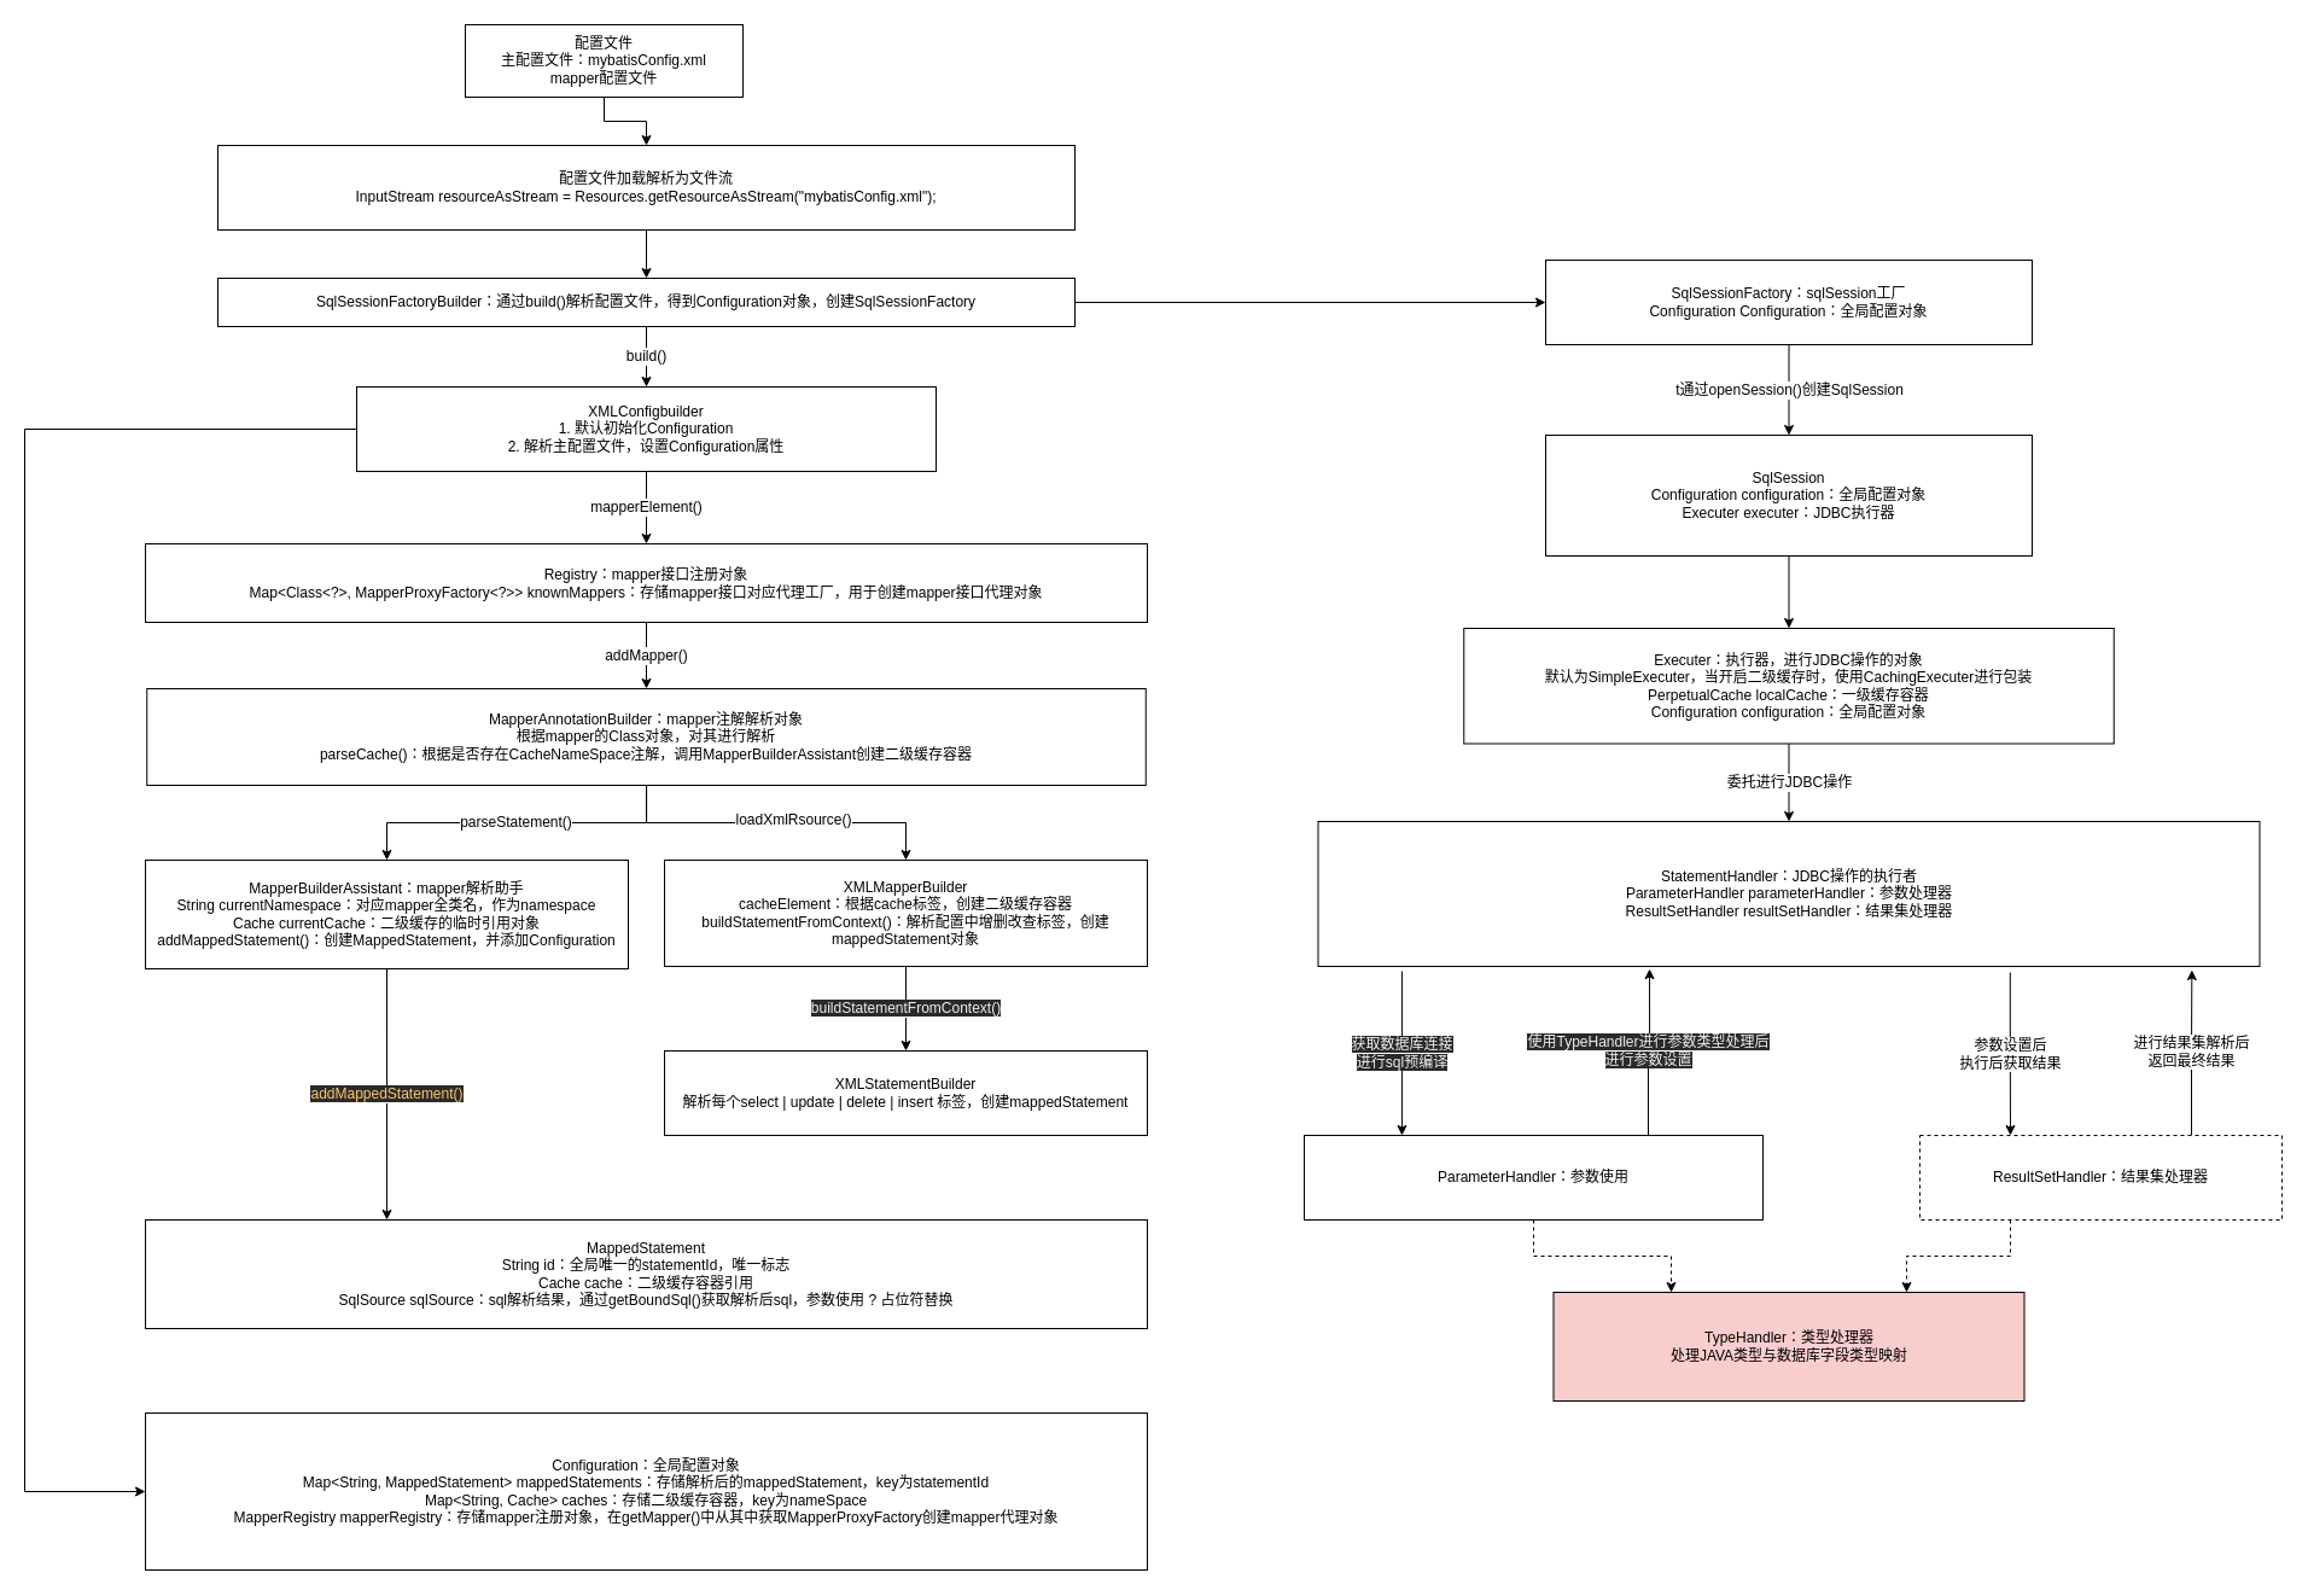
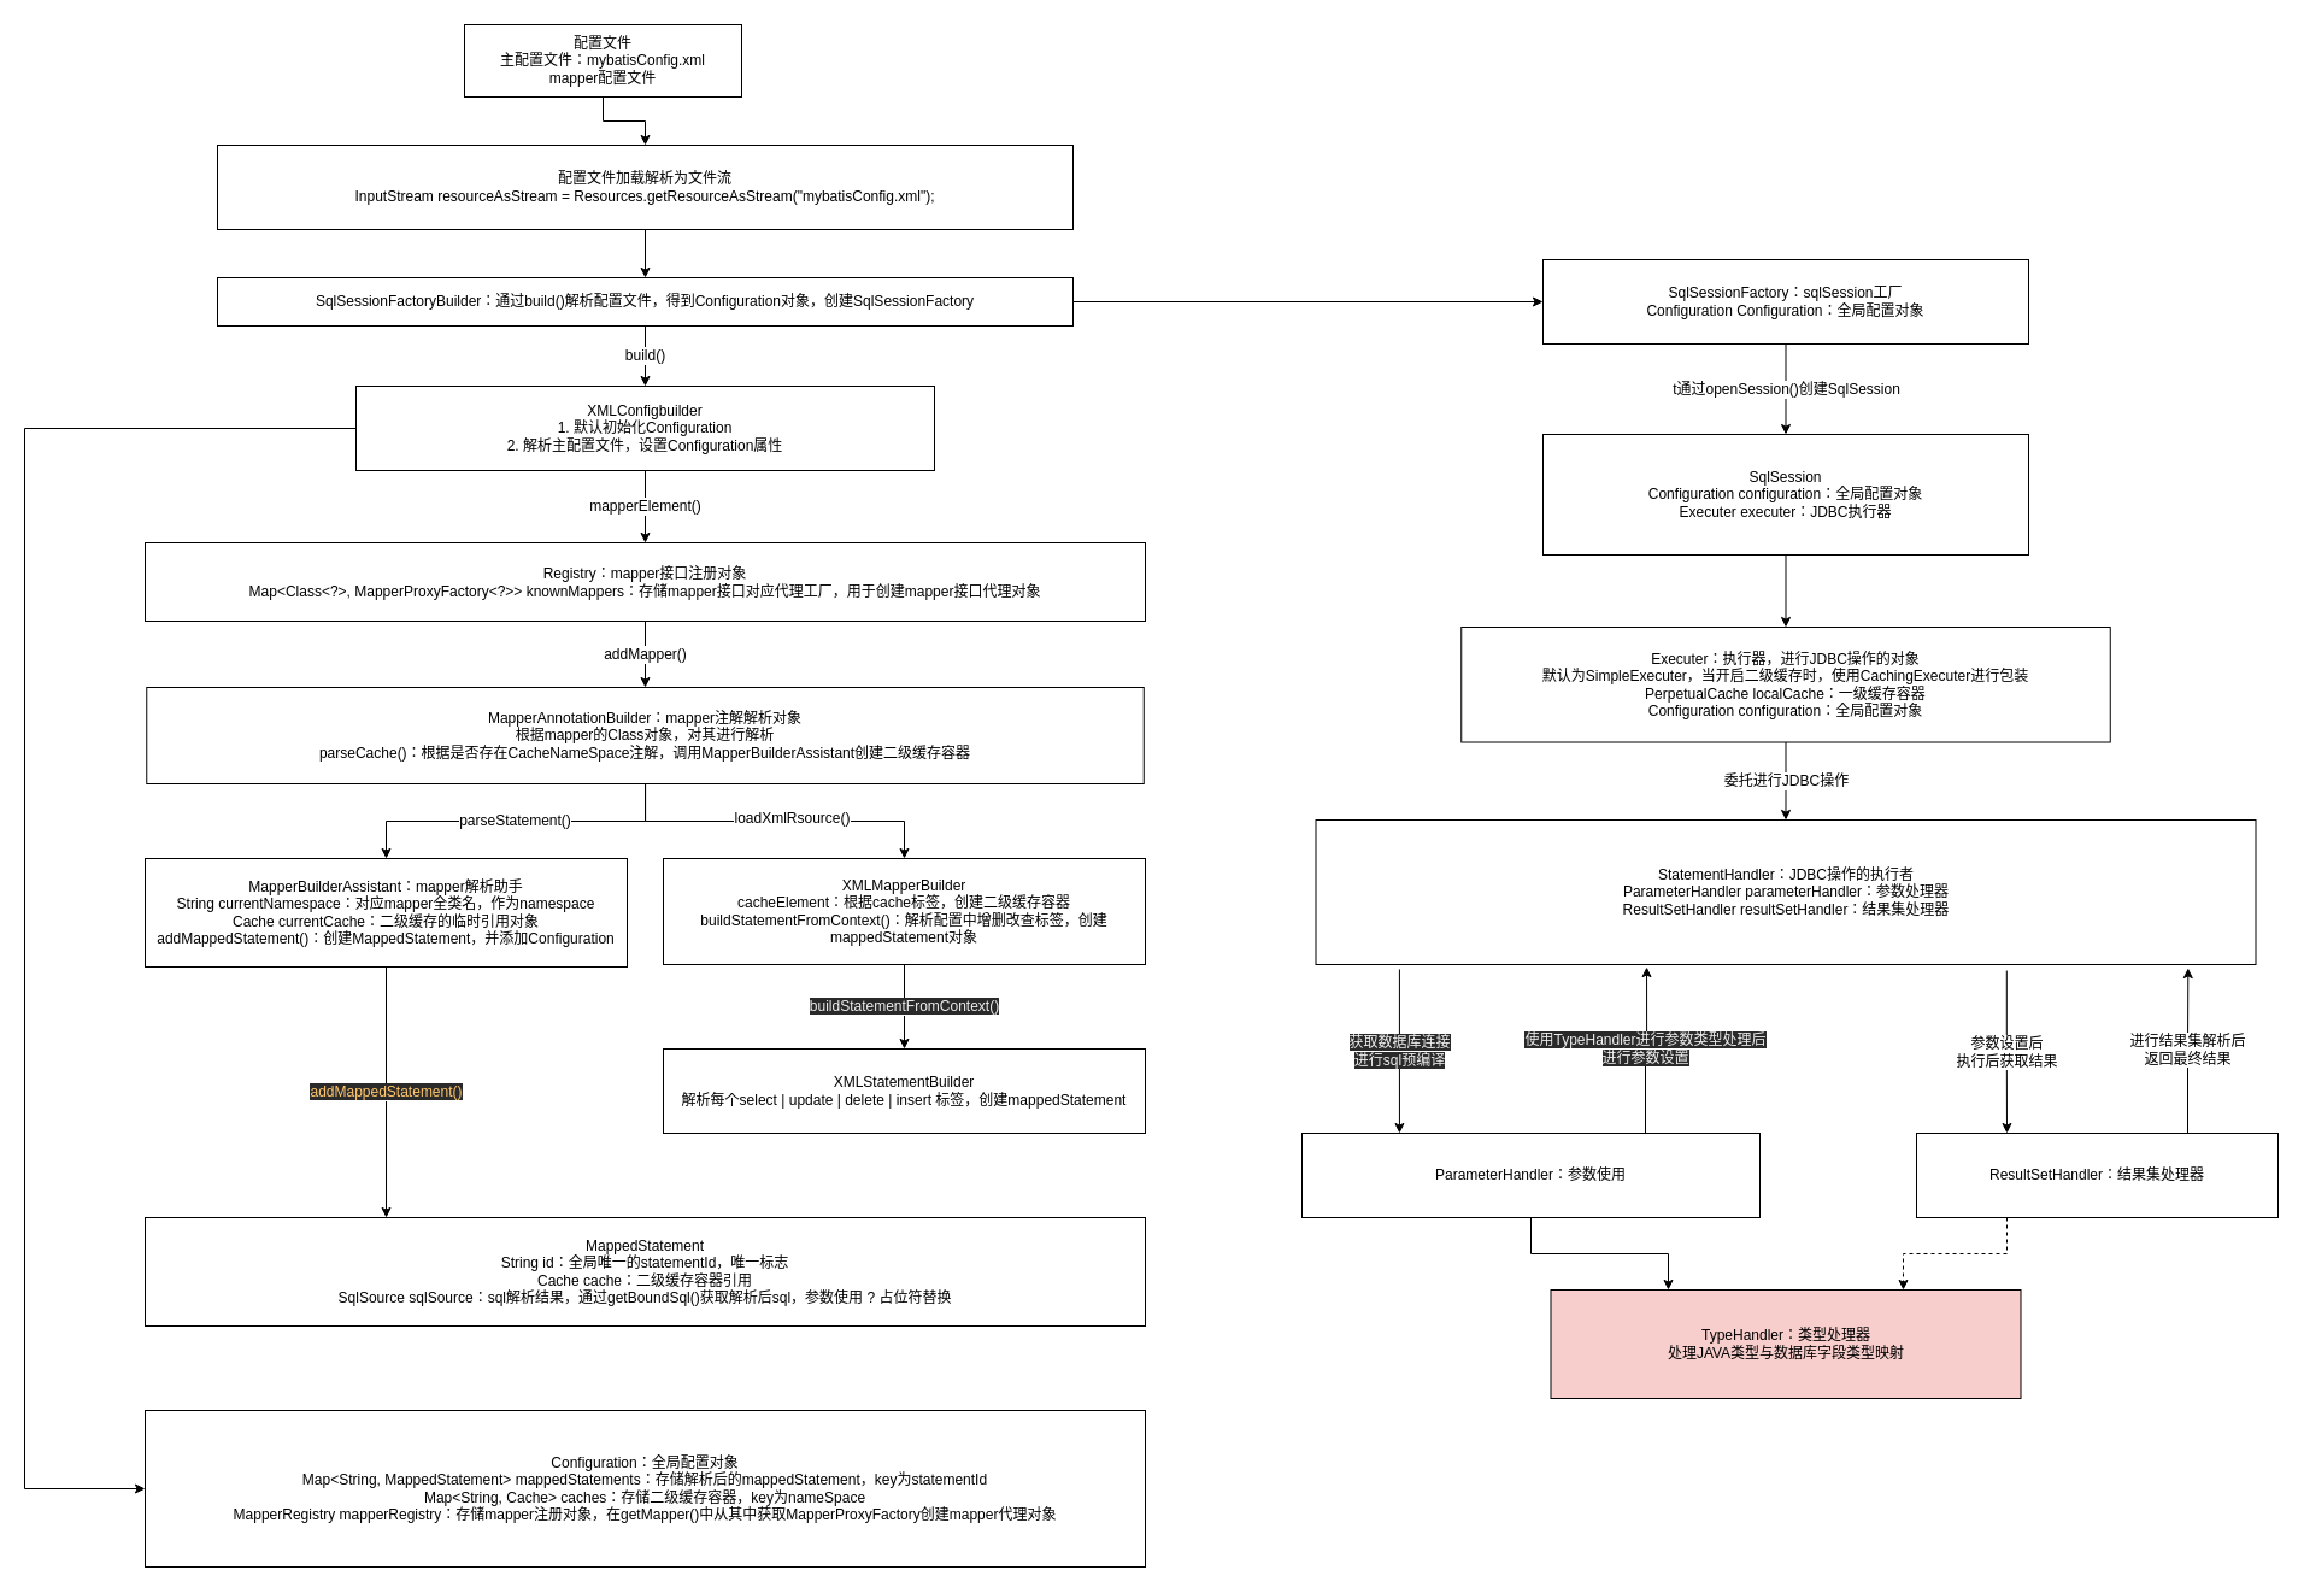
- <mxCell id="33" value="ResultSetHandler：结果集处理器" style="rounded=0;whiteSpace=wrap;html=1;fontSize=12;dashed=1;" vertex="1" parent="1"><mxGeometry x="1590" y="940" width="300" height="70" as="geometry" /></mxCell>
+ <mxCell id="33" value="ResultSetHandler：结果集处理器" style="rounded=0;whiteSpace=wrap;html=1;fontSize=12;" vertex="1" parent="1"><mxGeometry x="1590" y="940" width="300" height="70" as="geometry" /></mxCell>
- <mxCell id="35" style="edgeStyle=orthogonalEdgeStyle;rounded=0;orthogonalLoop=1;jettySize=auto;html=1;exitX=0.5;exitY=1;exitDx=0;exitDy=0;entryX=0.25;entryY=0;entryDx=0;entryDy=0;fontSize=12;dashed=1;" edge="1" parent="1" source="36" target="40"><mxGeometry relative="1" as="geometry" /></mxCell>
+ <mxCell id="35" style="edgeStyle=orthogonalEdgeStyle;rounded=0;orthogonalLoop=1;jettySize=auto;html=1;exitX=0.5;exitY=1;exitDx=0;exitDy=0;entryX=0.25;entryY=0;entryDx=0;entryDy=0;fontSize=12;" edge="1" parent="1" source="36" target="40"><mxGeometry relative="1" as="geometry" /></mxCell>
